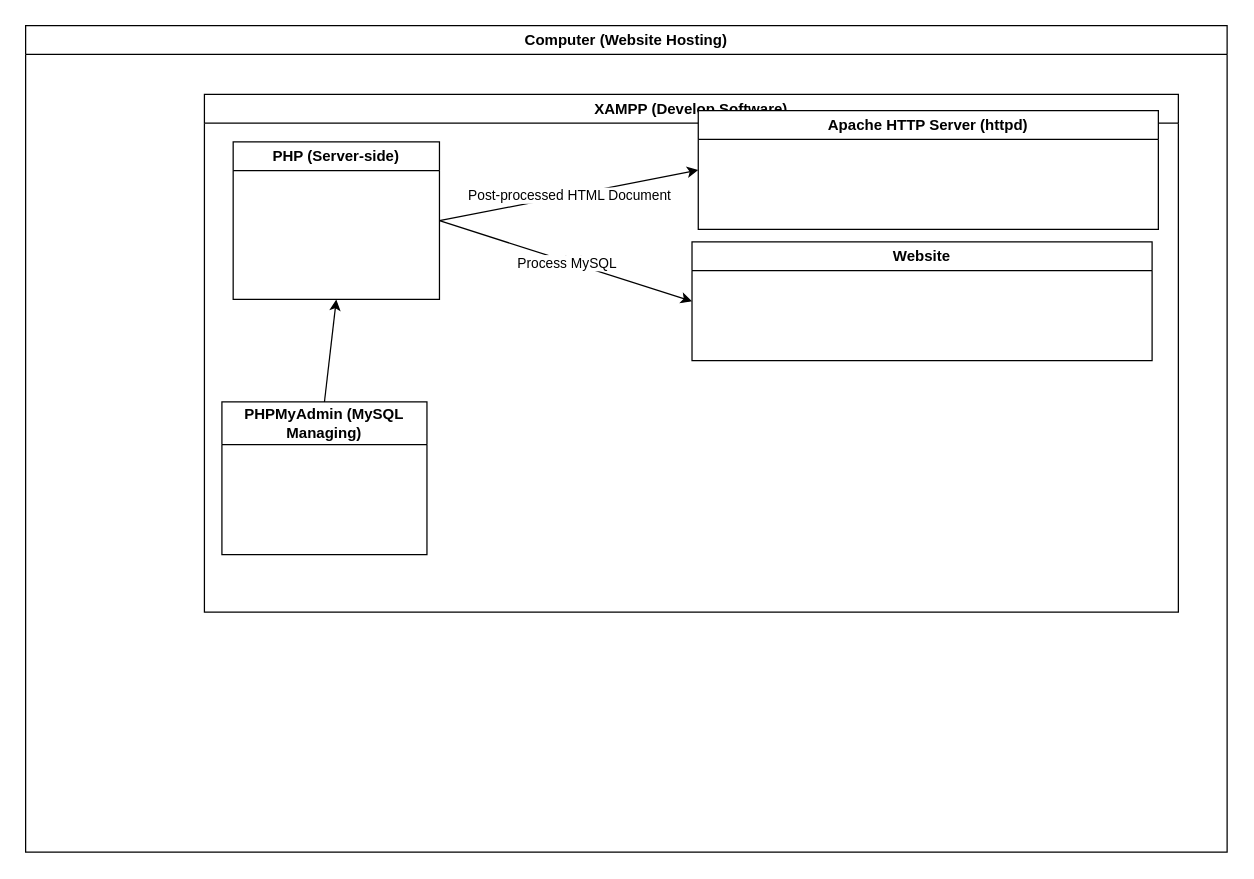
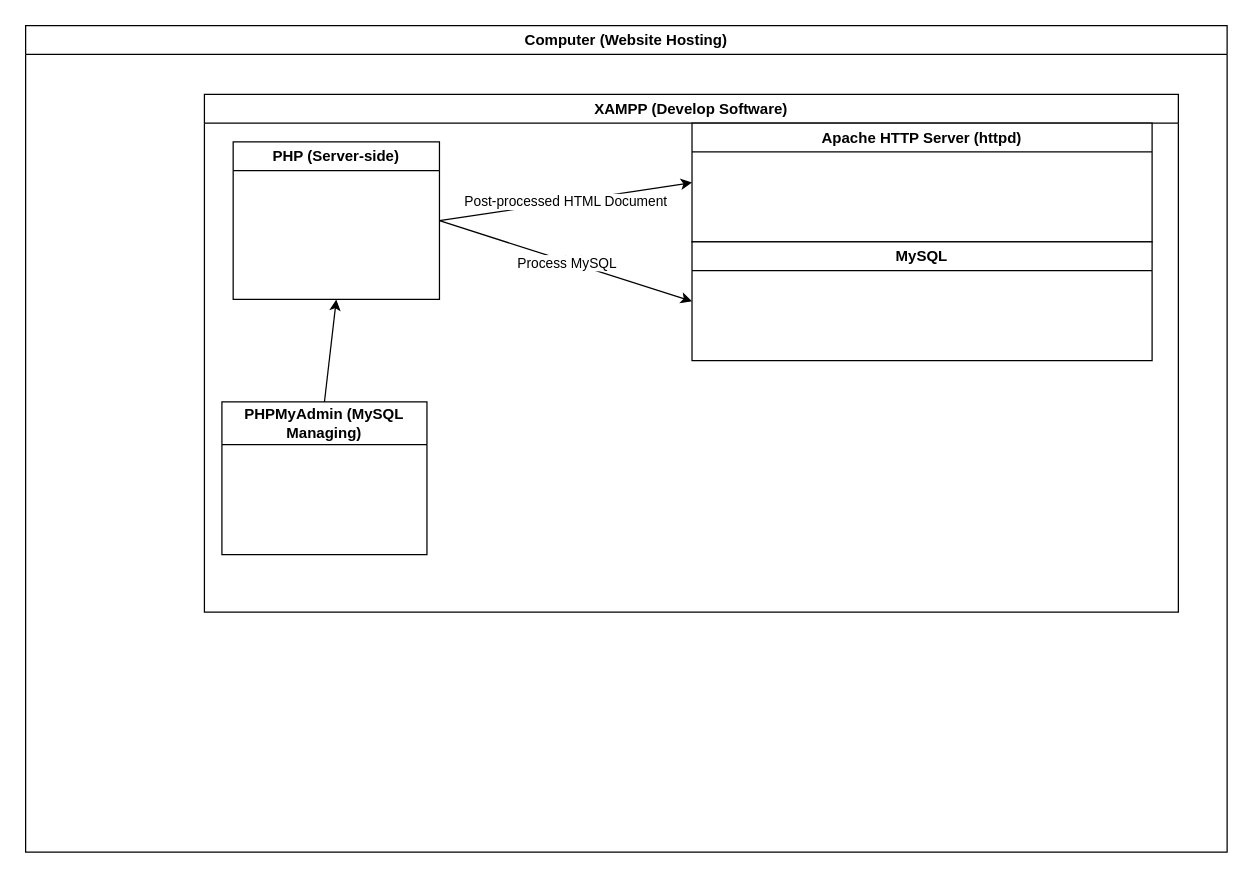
- <mxCell id="4" value="Apache HTTP Server (httpd)" style="swimlane;whiteSpace=wrap;html=1;" parent="3" vertex="1"><mxGeometry x="395" y="13" width="368" height="95" as="geometry" /></mxCell>
+ <mxCell id="4" value="Apache HTTP Server (httpd)" style="swimlane;whiteSpace=wrap;html=1;" parent="3" vertex="1"><mxGeometry x="390" y="23" width="368" height="95" as="geometry" /></mxCell>
- <mxCell id="5" value="Website" style="swimlane;whiteSpace=wrap;html=1;" vertex="1" parent="3"><mxGeometry x="390" y="118" width="368" height="95" as="geometry" /></mxCell>
+ <mxCell id="5" value="MySQL" style="swimlane;whiteSpace=wrap;html=1;" vertex="1" parent="3"><mxGeometry x="390" y="118" width="368" height="95" as="geometry" /></mxCell>
